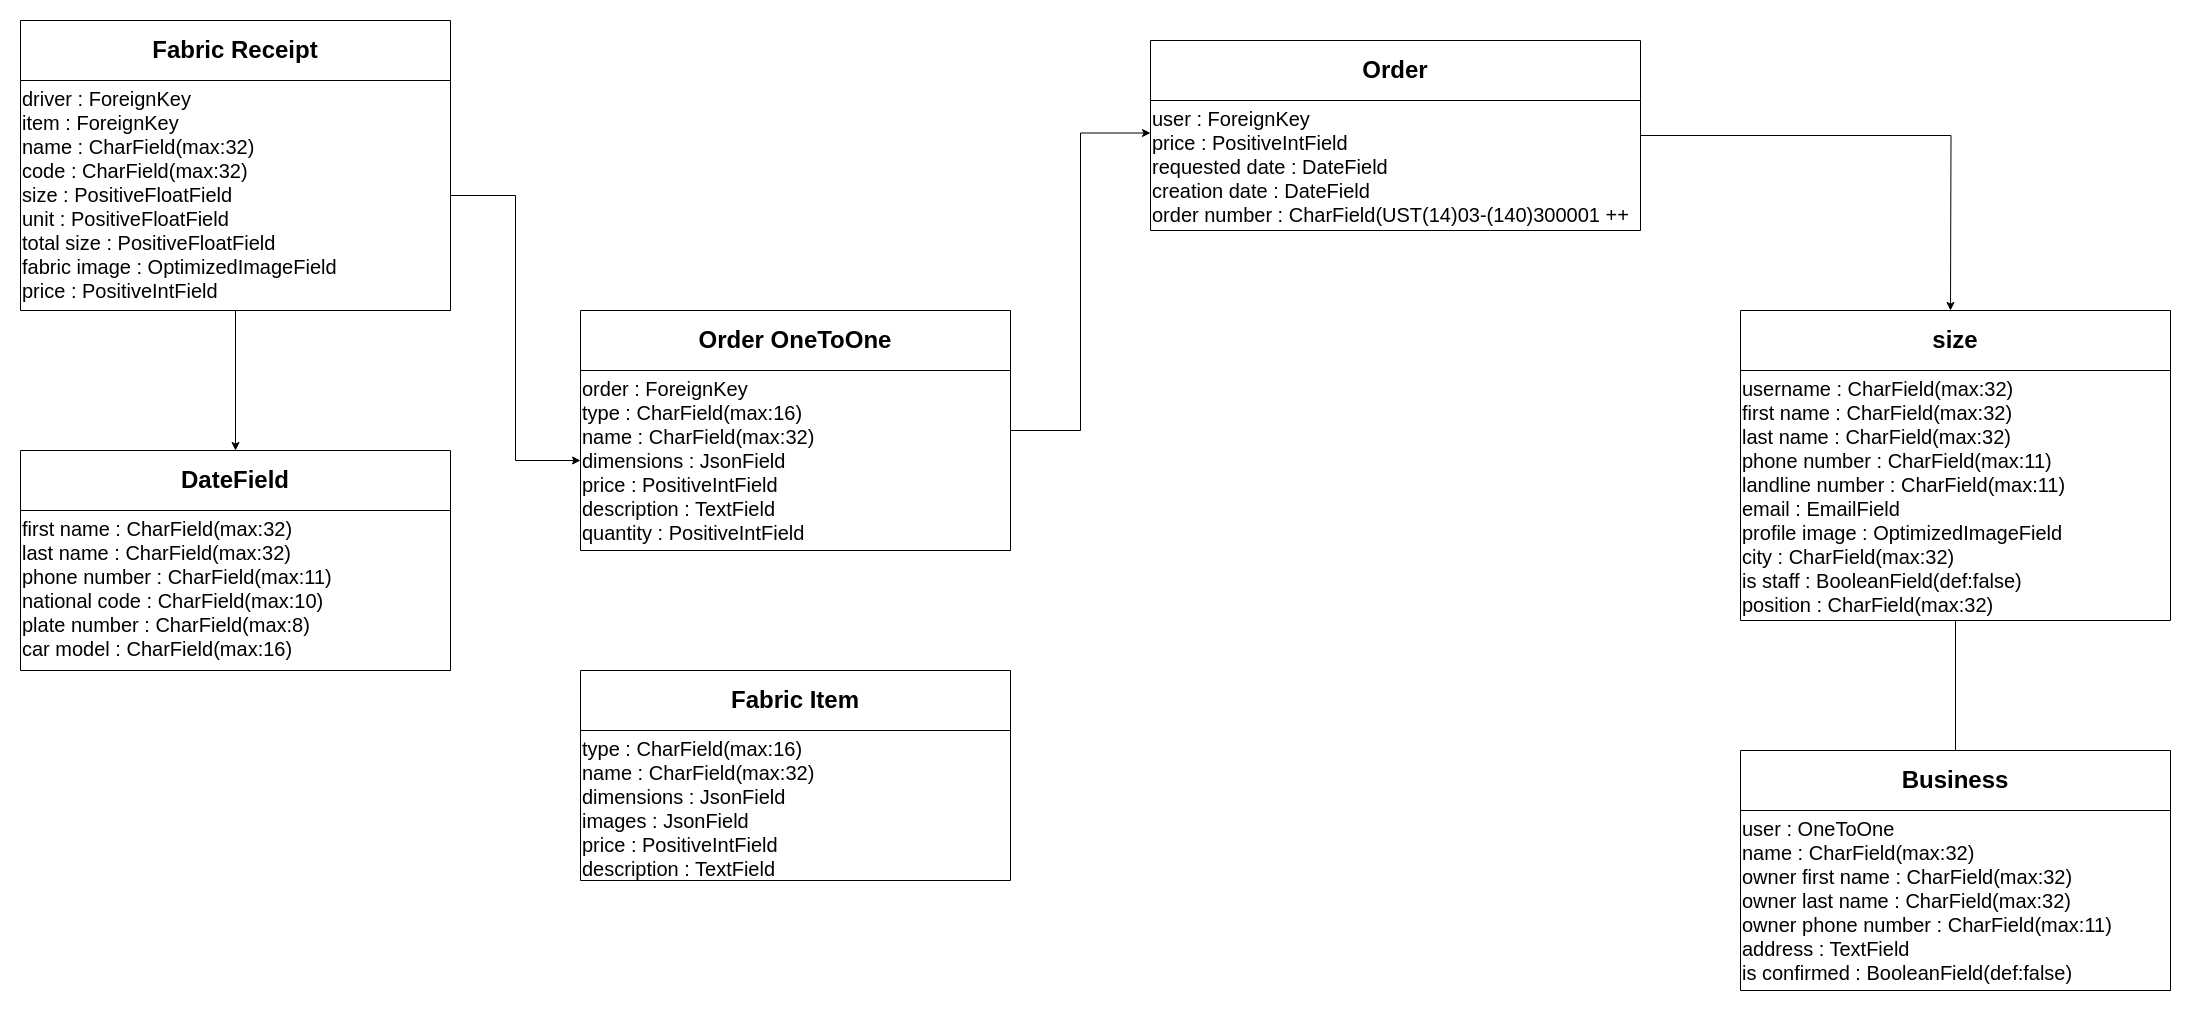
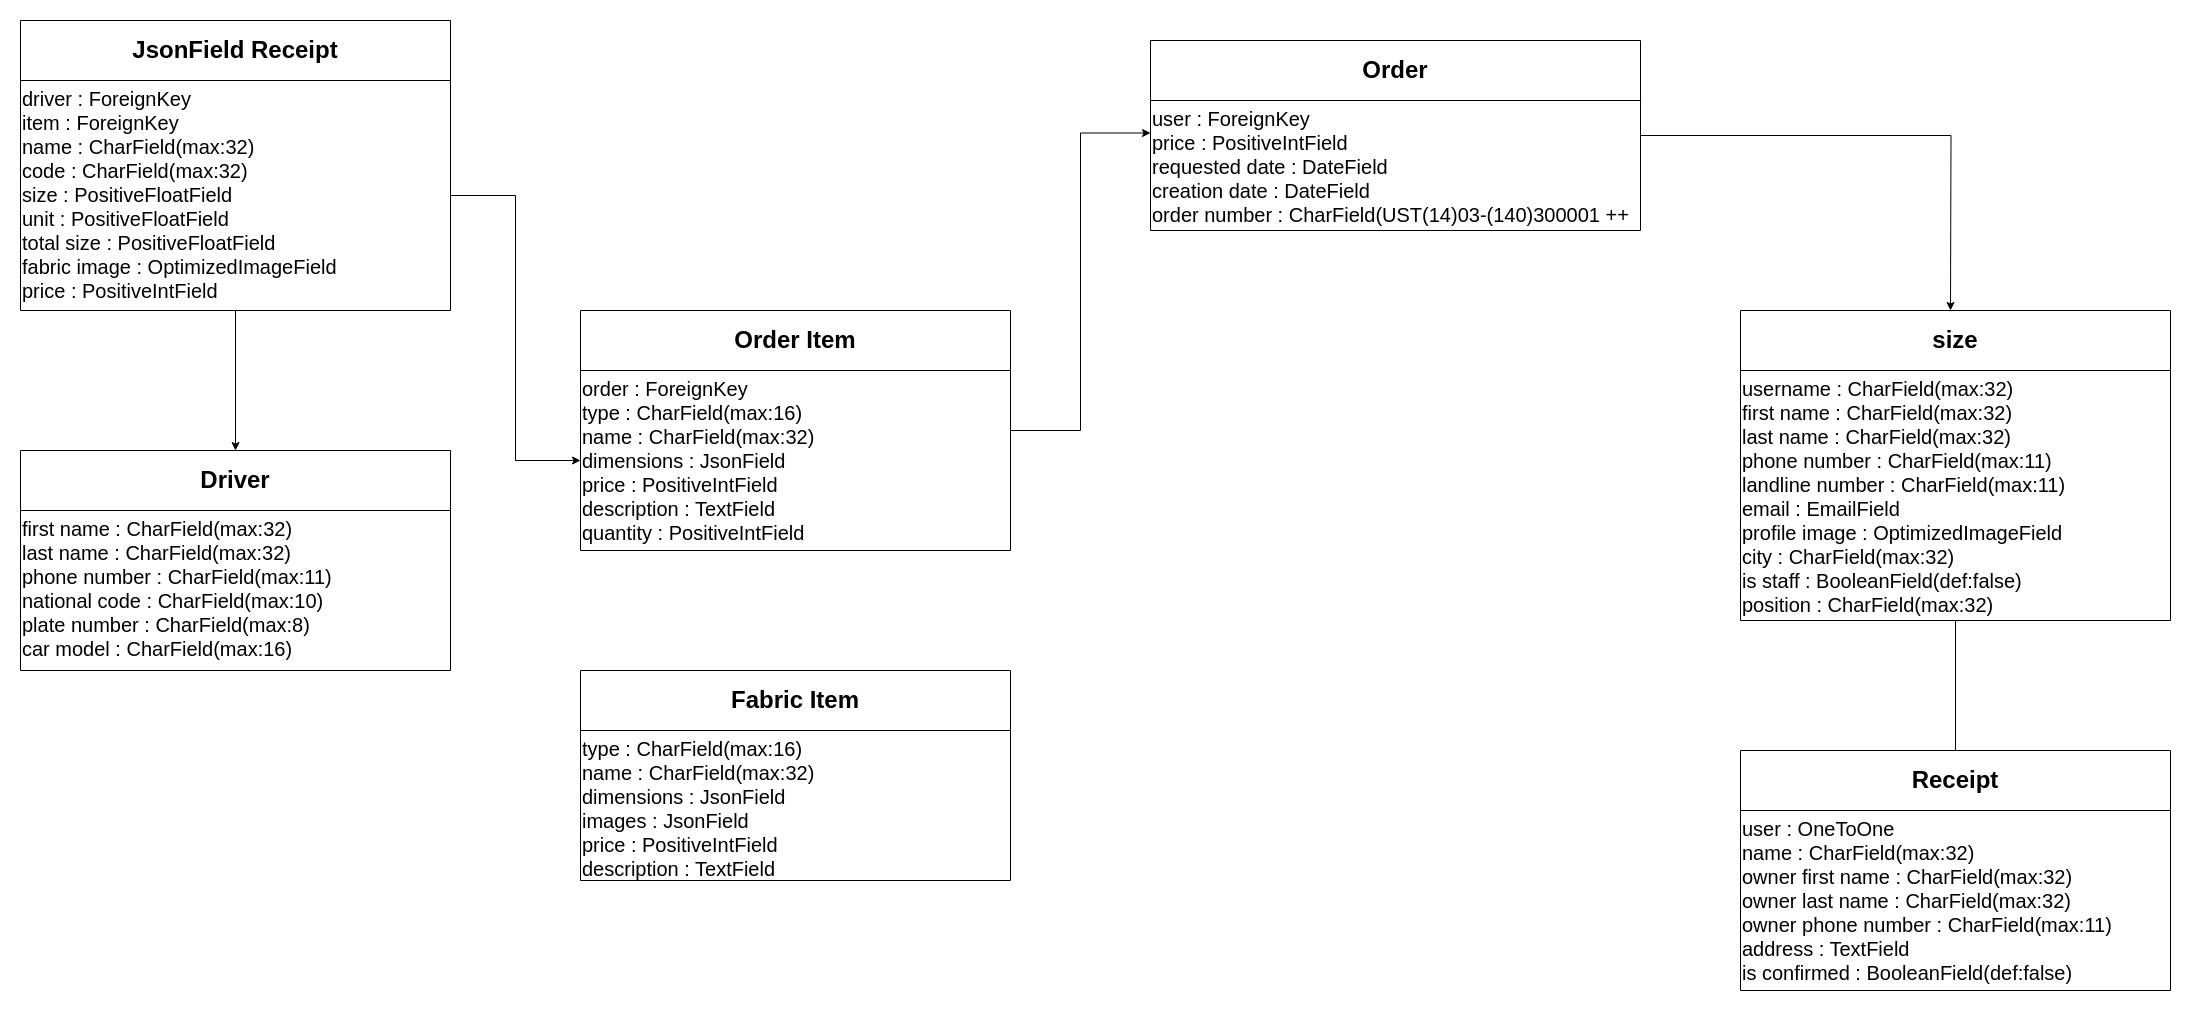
- <mxCell id="15" value="&lt;span style=&quot;font-size: 24px;&quot;&gt;Fabric Receipt&lt;/span&gt;" style="swimlane;whiteSpace=wrap;html=1;startSize=60;movable=0;resizable=0;rotatable=0;deletable=0;editable=0;locked=1;connectable=0;" vertex="1" parent="1"><mxGeometry x="20" y="20" width="430" height="290" as="geometry" /></mxCell>
+ <mxCell id="15" value="&lt;span style=&quot;font-size: 24px;&quot;&gt;JsonField Receipt&lt;/span&gt;" style="swimlane;whiteSpace=wrap;html=1;startSize=60;movable=0;resizable=0;rotatable=0;deletable=0;editable=0;locked=1;connectable=0;" vertex="1" parent="1"><mxGeometry x="20" y="20" width="430" height="290" as="geometry" /></mxCell>
- <mxCell id="10" value="&lt;span style=&quot;font-size: 24px;&quot;&gt;Order OneToOne&lt;/span&gt;" style="swimlane;whiteSpace=wrap;html=1;startSize=60;movable=0;resizable=0;rotatable=0;deletable=0;editable=0;locked=1;connectable=0;" vertex="1" parent="1"><mxGeometry x="580" y="310" width="430" height="240" as="geometry" /></mxCell>
+ <mxCell id="10" value="&lt;span style=&quot;font-size: 24px;&quot;&gt;Order Item&lt;/span&gt;" style="swimlane;whiteSpace=wrap;html=1;startSize=60;movable=0;resizable=0;rotatable=0;deletable=0;editable=0;locked=1;connectable=0;" vertex="1" parent="1"><mxGeometry x="580" y="310" width="430" height="240" as="geometry" /></mxCell>
- <mxCell id="18" value="&lt;span style=&quot;font-size: 24px;&quot;&gt;DateField&lt;/span&gt;" style="swimlane;whiteSpace=wrap;html=1;startSize=60;movable=0;resizable=0;rotatable=0;deletable=0;editable=0;locked=1;connectable=0;" vertex="1" parent="1"><mxGeometry x="20" y="450" width="430" height="220" as="geometry" /></mxCell>
+ <mxCell id="18" value="&lt;span style=&quot;font-size: 24px;&quot;&gt;Driver&lt;/span&gt;" style="swimlane;whiteSpace=wrap;html=1;startSize=60;movable=0;resizable=0;rotatable=0;deletable=0;editable=0;locked=1;connectable=0;" vertex="1" parent="1"><mxGeometry x="20" y="450" width="430" height="220" as="geometry" /></mxCell>
- <mxCell id="5" value="&lt;span style=&quot;font-size: 24px;&quot;&gt;Business&lt;/span&gt;" style="swimlane;whiteSpace=wrap;html=1;startSize=60;movable=0;resizable=0;rotatable=0;deletable=0;editable=0;locked=1;connectable=0;" vertex="1" parent="1"><mxGeometry x="1740" y="750" width="430" height="240" as="geometry" /></mxCell>
+ <mxCell id="5" value="&lt;span style=&quot;font-size: 24px;&quot;&gt;Receipt&lt;/span&gt;" style="swimlane;whiteSpace=wrap;html=1;startSize=60;movable=0;resizable=0;rotatable=0;deletable=0;editable=0;locked=1;connectable=0;" vertex="1" parent="1"><mxGeometry x="1740" y="750" width="430" height="240" as="geometry" /></mxCell>
